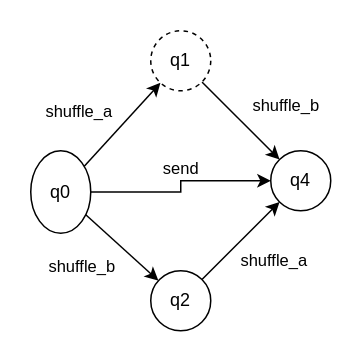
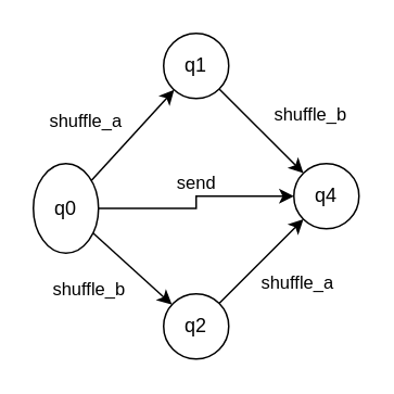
- <mxCell id="12" value="q1" style="ellipse;whiteSpace=wrap;html=1;aspect=fixed;dashed=1;" vertex="1" parent="1"><mxGeometry x="100" y="20" width="40" height="40" as="geometry" /></mxCell>
+ <mxCell id="12" value="q1" style="ellipse;whiteSpace=wrap;html=1;aspect=fixed;" vertex="1" parent="1"><mxGeometry x="100" y="20" width="40" height="40" as="geometry" /></mxCell>
